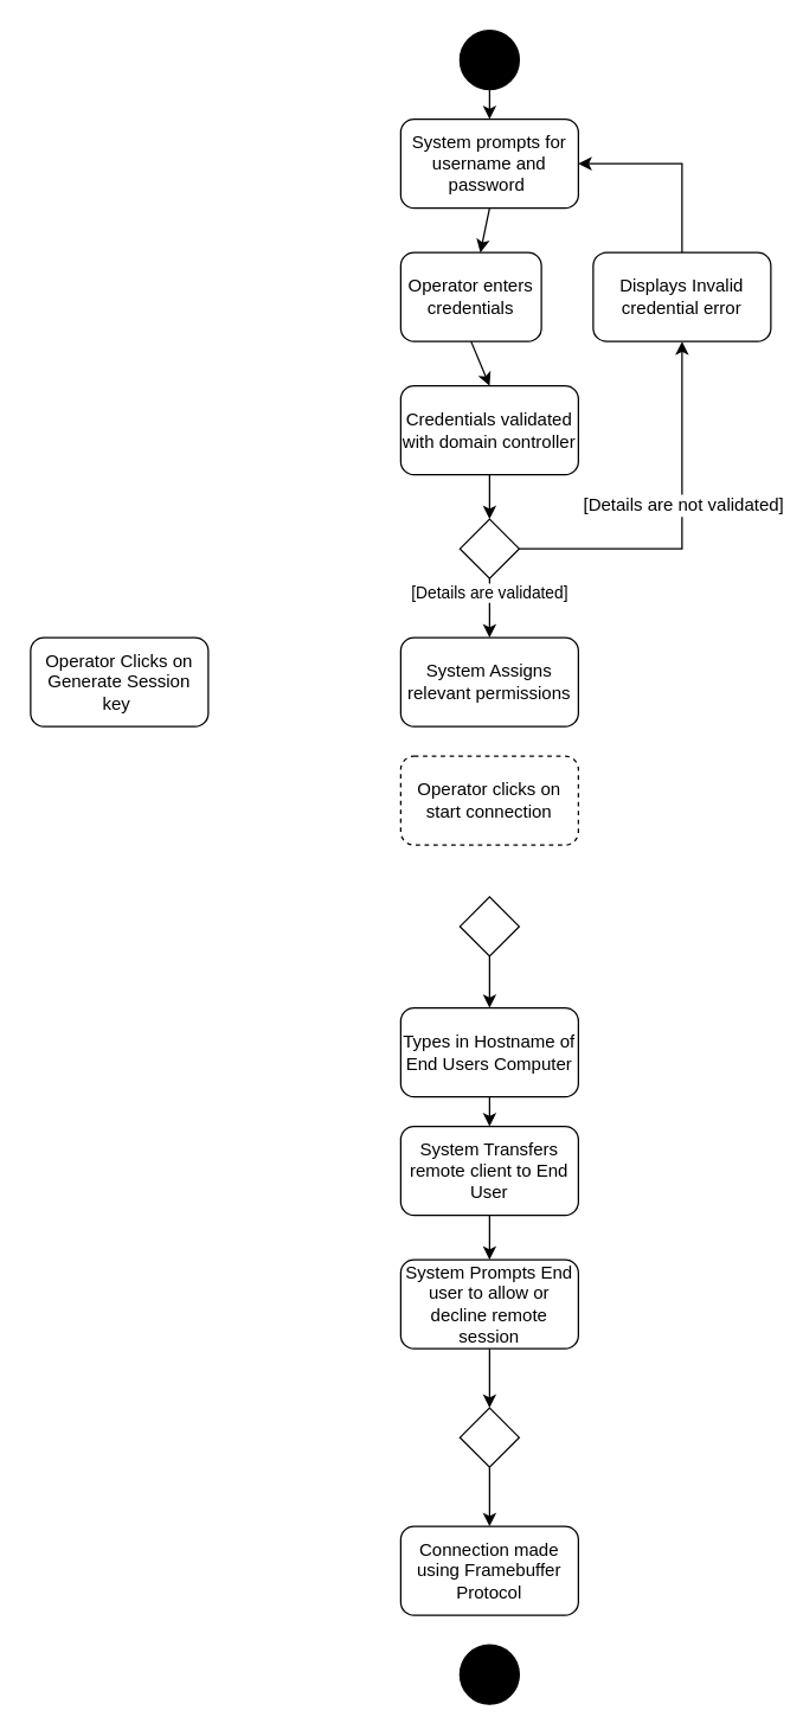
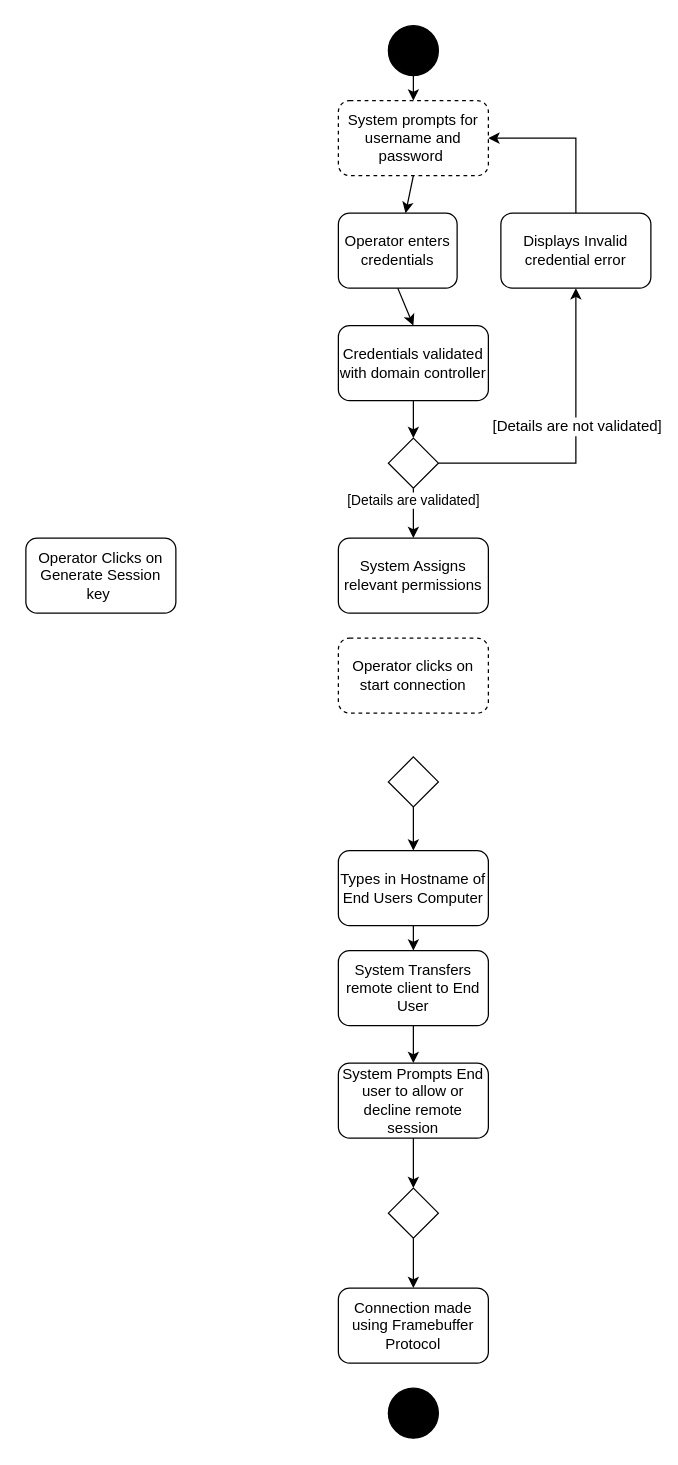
- <mxCell id="3" value="System prompts for username and password&amp;nbsp;" style="rounded=1;whiteSpace=wrap;html=1;fillColor=#FFFFFF;" vertex="1" parent="1"><mxGeometry x="270" y="80" width="120" height="60" as="geometry" /></mxCell>
+ <mxCell id="3" value="System prompts for username and password&amp;nbsp;" style="rounded=1;whiteSpace=wrap;html=1;fillColor=#FFFFFF;dashed=1;" vertex="1" parent="1"><mxGeometry x="270" y="80" width="120" height="60" as="geometry" /></mxCell>
